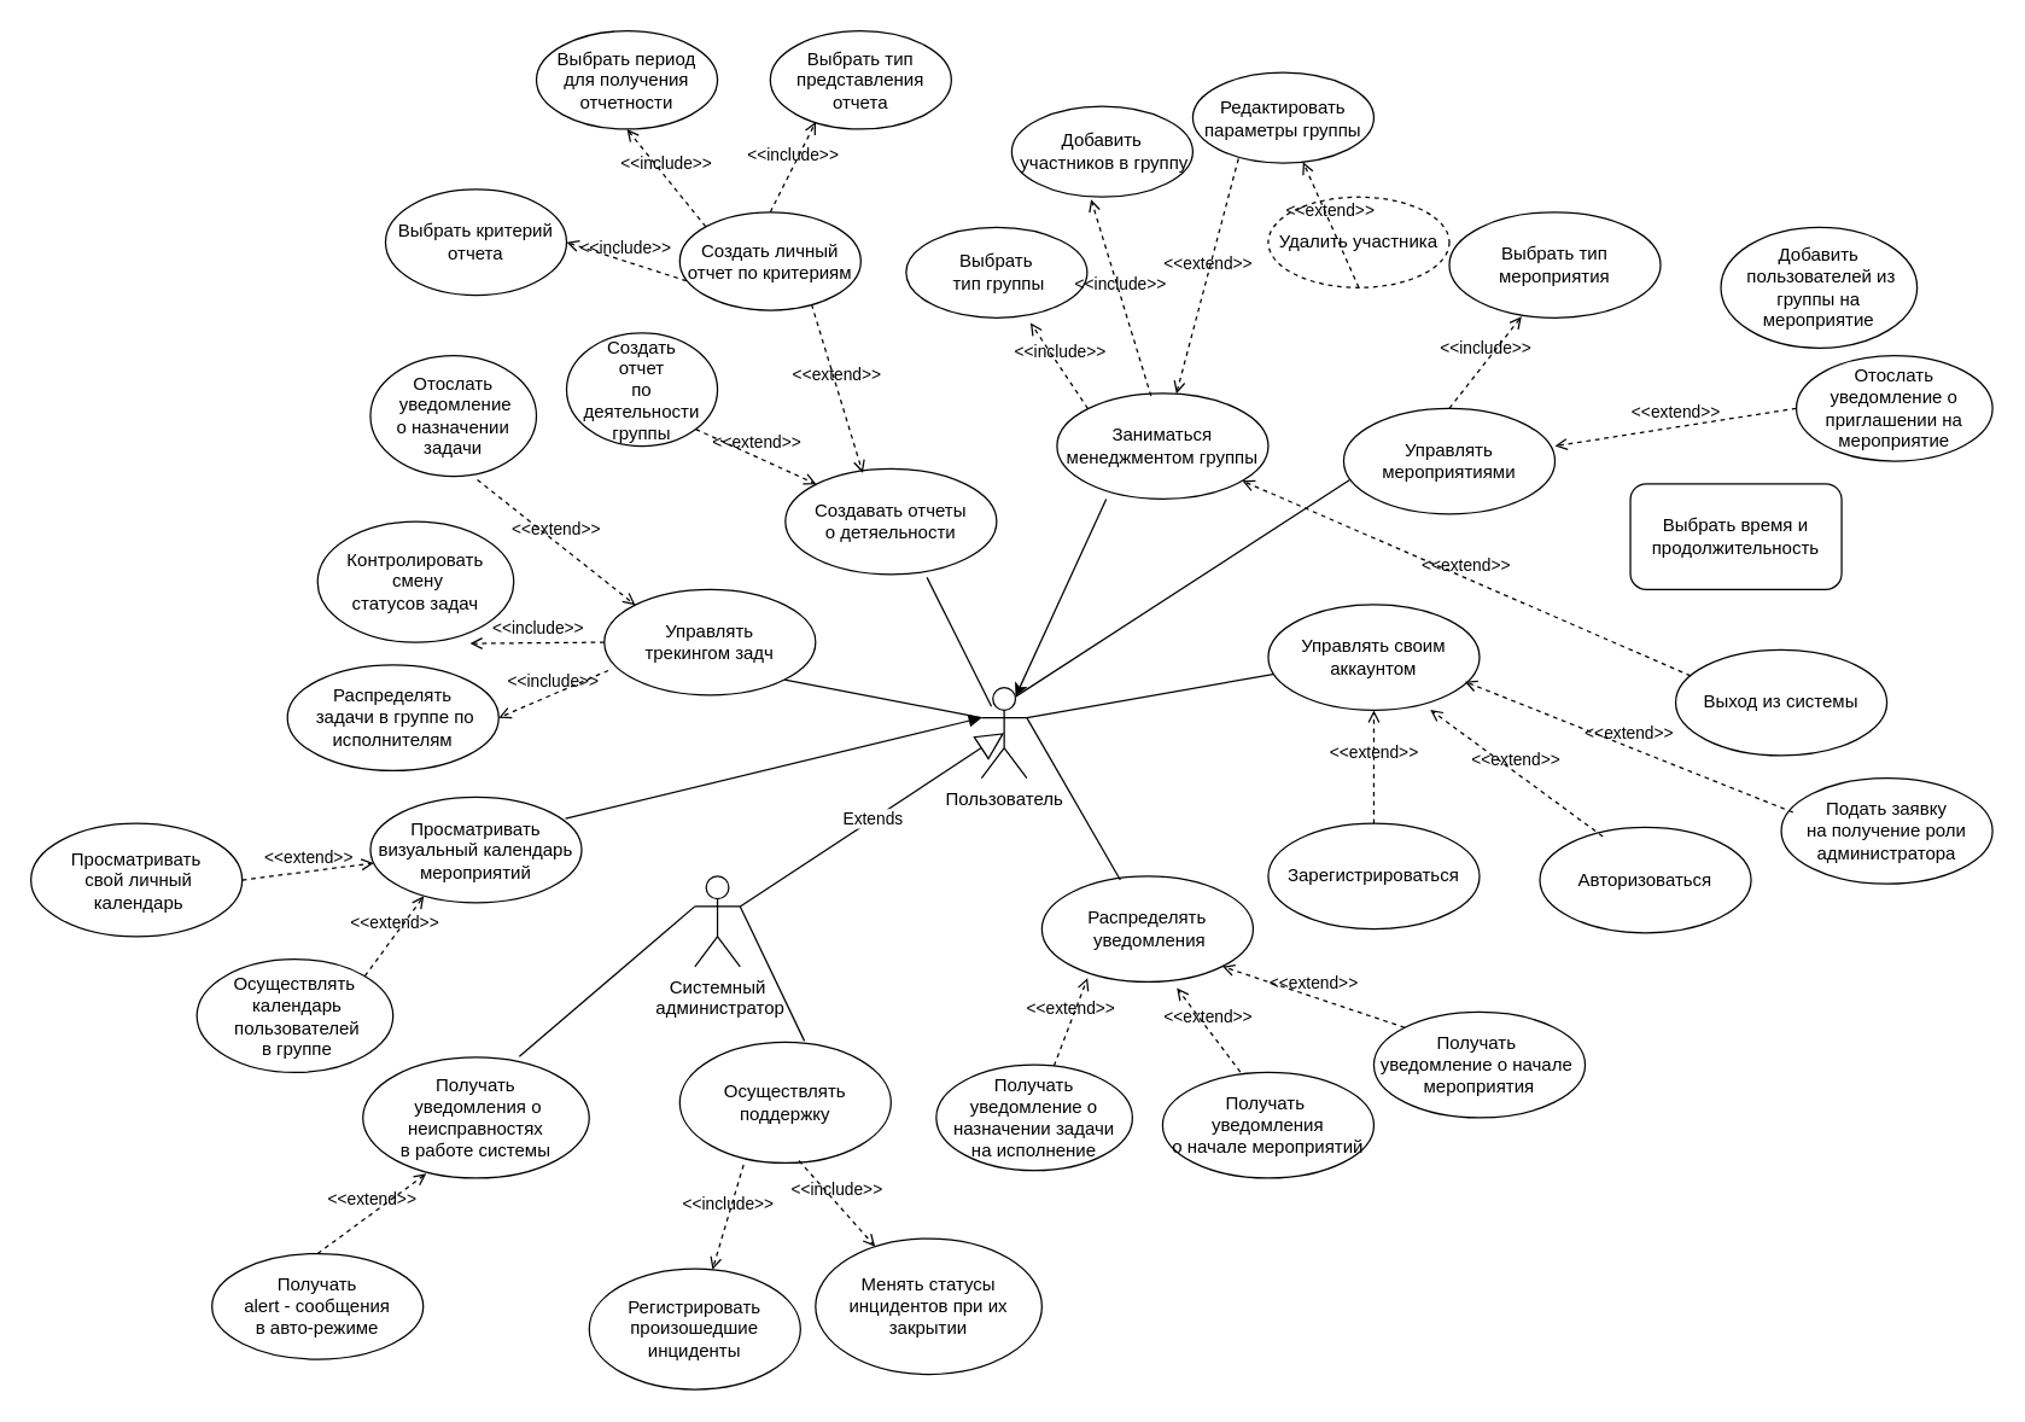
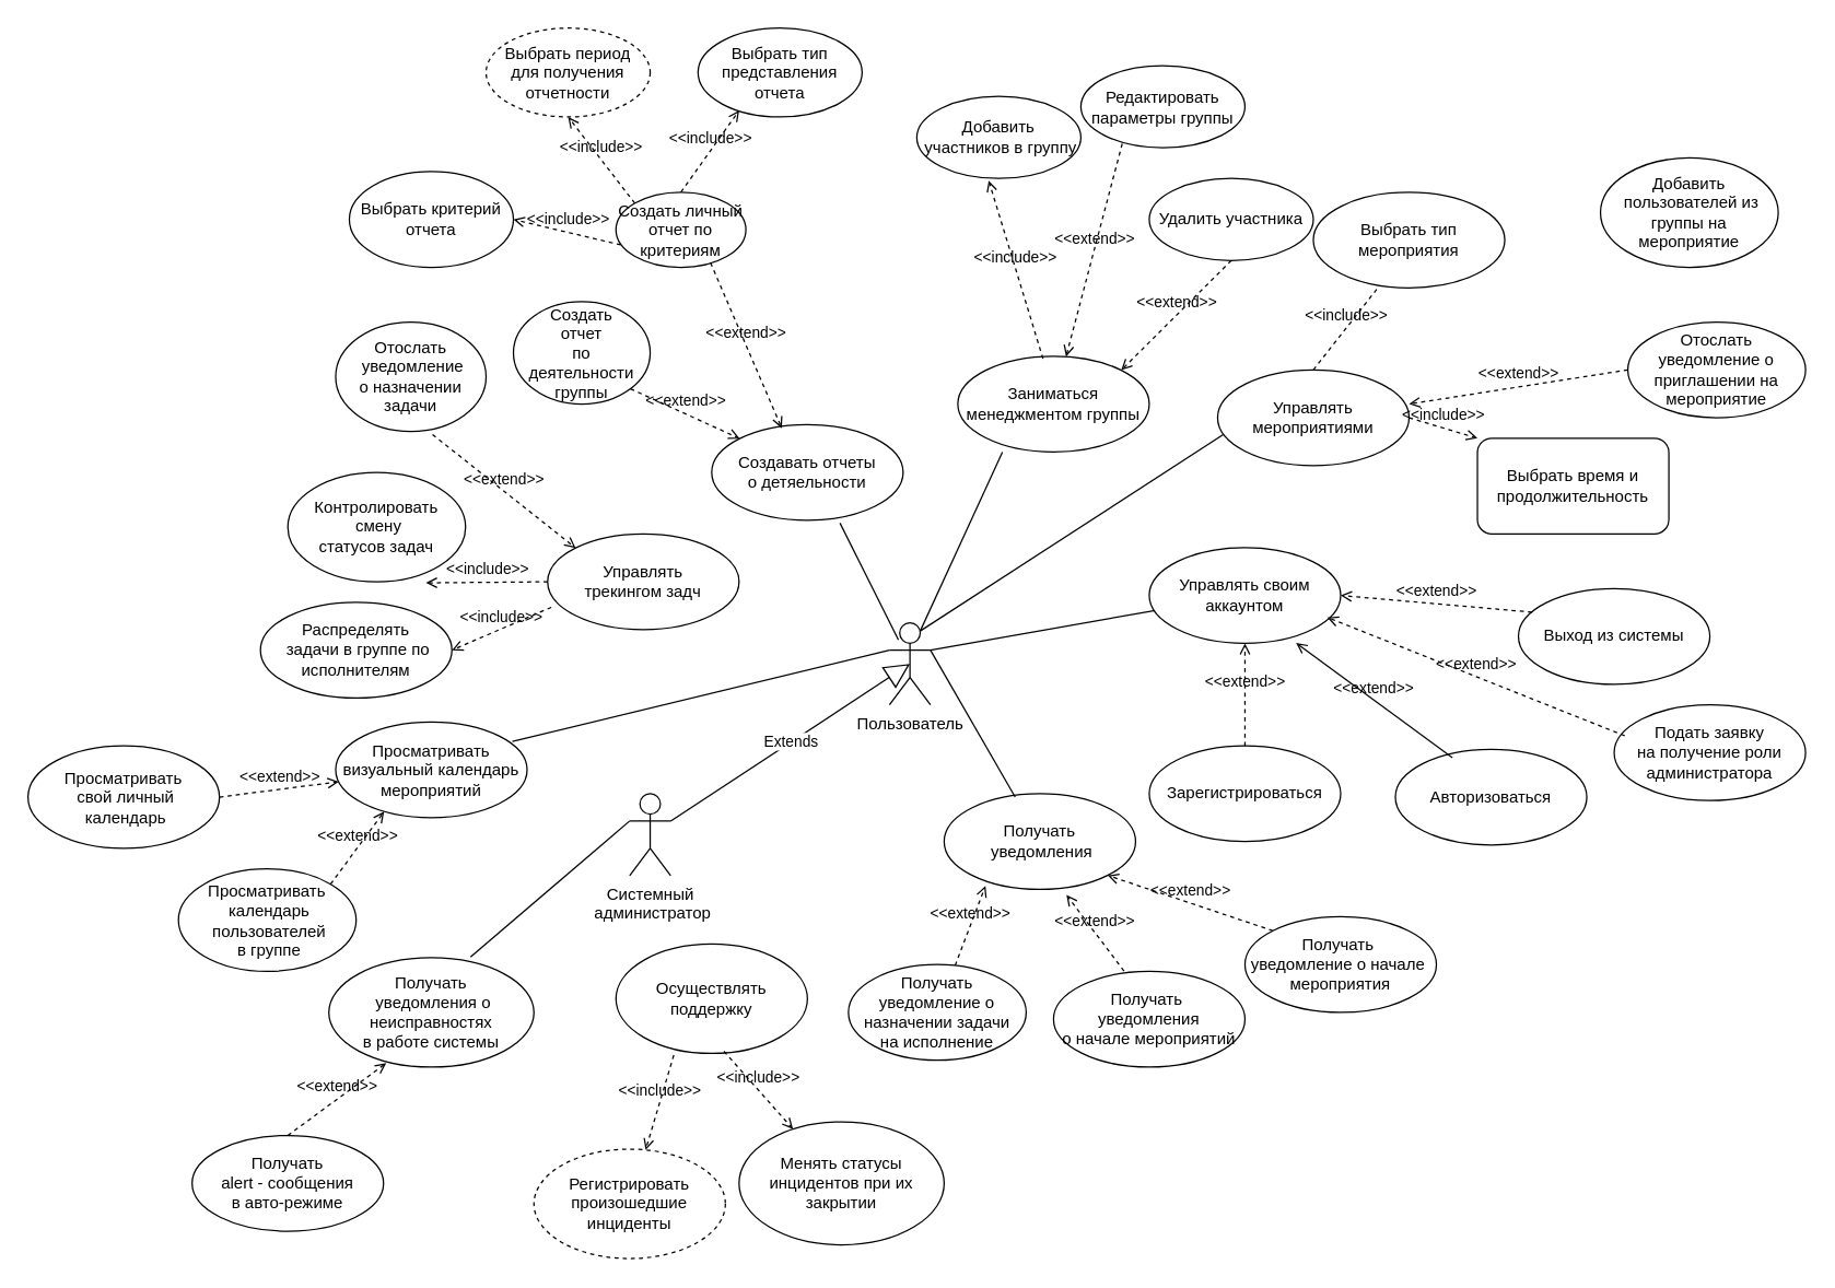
- <mxCell id="69" value="Выбрать период&lt;br&gt;для получения&lt;br&gt;отчетности" style="ellipse;whiteSpace=wrap;html=1;" parent="1" vertex="1"><mxGeometry x="355" y="20" width="120" height="65" as="geometry" /></mxCell>
+ <mxCell id="69" value="Выбрать период&lt;br&gt;для получения&lt;br&gt;отчетности" style="ellipse;whiteSpace=wrap;html=1;dashed=1;" parent="1" vertex="1"><mxGeometry x="355" y="20" width="120" height="65" as="geometry" /></mxCell>
- <mxCell id="72" value="&amp;lt;&amp;lt;extend&amp;gt;&amp;gt;" style="html=1;verticalAlign=bottom;labelBackgroundColor=none;endArrow=open;endFill=0;dashed=1;rounded=0;exitX=0.5;exitY=1;exitDx=0;exitDy=0;" parent="1" source="56" target="55" edge="1"><mxGeometry width="160" relative="1" as="geometry"><mxPoint x="820" y="107" as="sourcePoint" /><mxPoint x="787" y="270" as="targetPoint" /></mxGeometry></mxCell>
+ <mxCell id="72" value="&amp;lt;&amp;lt;extend&amp;gt;&amp;gt;" style="html=1;verticalAlign=bottom;labelBackgroundColor=none;endArrow=open;endFill=0;dashed=1;rounded=0;exitX=0.5;exitY=1;exitDx=0;exitDy=0;entryX=1;entryY=0;entryDx=0;entryDy=0;" parent="1" source="56" target="11" edge="1"><mxGeometry width="160" relative="1" as="geometry"><mxPoint x="820" y="107" as="sourcePoint" /><mxPoint x="787" y="270" as="targetPoint" /></mxGeometry></mxCell>
- <mxCell id="56" value="Удалить участника" style="ellipse;whiteSpace=wrap;html=1;dashed=1;" parent="1" vertex="1"><mxGeometry x="840" y="130" width="120" height="60" as="geometry" /></mxCell>
+ <mxCell id="56" value="Удалить участника" style="ellipse;whiteSpace=wrap;html=1;" parent="1" vertex="1"><mxGeometry x="840" y="130" width="120" height="60" as="geometry" /></mxCell>
- <mxCell id="67" value="Создать личный&lt;br&gt;отчет по критериям" style="ellipse;whiteSpace=wrap;html=1;" parent="1" vertex="1"><mxGeometry x="450" y="140" width="120" height="65" as="geometry" /></mxCell>
+ <mxCell id="67" value="Создать личный&lt;br&gt;отчет по критериям" style="ellipse;whiteSpace=wrap;html=1;" parent="1" vertex="1"><mxGeometry x="450" y="140" width="95" height="55" as="geometry" /></mxCell>
- <mxCell id="13" value="Выбрать&lt;br&gt;&amp;nbsp;тип группы" style="ellipse;whiteSpace=wrap;html=1;" parent="1" vertex="1"><mxGeometry x="600" y="150" width="120" height="60" as="geometry" /></mxCell>
- <mxCell id="23" value="Добавить&lt;br&gt;&amp;nbsp;пользователей из группы на мероприятие" style="ellipse;whiteSpace=wrap;html=1;" parent="1" vertex="1"><mxGeometry x="1140" y="150" width="130" height="80" as="geometry" /></mxCell>
+ <mxCell id="23" value="Добавить&lt;br&gt;&amp;nbsp;пользователей из группы на мероприятие" style="ellipse;whiteSpace=wrap;html=1;" parent="1" vertex="1"><mxGeometry x="1170" y="115" width="130" height="80" as="geometry" /></mxCell>
- <mxCell id="63" value="&amp;lt;&amp;lt;include&amp;gt;&amp;gt;" style="html=1;verticalAlign=bottom;labelBackgroundColor=none;endArrow=open;endFill=0;dashed=1;rounded=0;entryX=0.342;entryY=0.987;entryDx=0;entryDy=0;entryPerimeter=0;exitX=0.5;exitY=0;exitDx=0;exitDy=0;" parent="1" source="3" target="8" edge="1"><mxGeometry width="160" relative="1" as="geometry"><mxPoint x="1020" y="280" as="sourcePoint" /><mxPoint x="1163" y="218" as="targetPoint" /></mxGeometry></mxCell>
+ <mxCell id="63" value="&amp;lt;&amp;lt;include&amp;gt;&amp;gt;" style="html=1;verticalAlign=bottom;labelBackgroundColor=none;endArrow=none;endFill=0;dashed=1;rounded=0;entryX=0.342;entryY=0.987;entryDx=0;entryDy=0;entryPerimeter=0;exitX=0.5;exitY=0;exitDx=0;exitDy=0;" parent="1" source="3" target="8" edge="1"><mxGeometry width="160" relative="1" as="geometry"><mxPoint x="1020" y="280" as="sourcePoint" /><mxPoint x="1163" y="218" as="targetPoint" /></mxGeometry></mxCell>
- <mxCell id="57" value="&amp;lt;&amp;lt;include&amp;gt;&amp;gt;" style="html=1;verticalAlign=bottom;labelBackgroundColor=none;endArrow=open;endFill=0;dashed=1;rounded=0;exitX=0;exitY=0;exitDx=0;exitDy=0;entryX=0.687;entryY=1.056;entryDx=0;entryDy=0;entryPerimeter=0;" parent="1" source="11" target="13" edge="1"><mxGeometry width="160" relative="1" as="geometry"><mxPoint x="473" y="340" as="sourcePoint" /><mxPoint x="350" y="310" as="targetPoint" /></mxGeometry></mxCell>
+ <mxCell id="40" value="&amp;lt;&amp;lt;include&amp;gt;&amp;gt;" style="html=1;verticalAlign=bottom;labelBackgroundColor=none;endArrow=open;endFill=0;dashed=1;rounded=0;exitX=1;exitY=0.5;exitDx=0;exitDy=0;entryX=0;entryY=0;entryDx=0;entryDy=0;" parent="1" source="3" target="9" edge="1"><mxGeometry width="160" relative="1" as="geometry"><mxPoint x="1020" y="281" as="sourcePoint" /><mxPoint x="1163" y="218" as="targetPoint" /></mxGeometry></mxCell>
- <mxCell id="34" value="&amp;lt;&amp;lt;extend&amp;gt;&amp;gt;" style="html=1;verticalAlign=bottom;labelBackgroundColor=none;endArrow=open;endFill=0;dashed=1;rounded=0;exitX=0.071;exitY=0.246;exitDx=0;exitDy=0;exitPerimeter=0;" parent="1" source="31" target="11" edge="1"><mxGeometry width="160" relative="1" as="geometry"><mxPoint x="1032" y="531" as="sourcePoint" /><mxPoint x="957" y="480" as="targetPoint" /></mxGeometry></mxCell>
+ <mxCell id="34" value="&amp;lt;&amp;lt;extend&amp;gt;&amp;gt;" style="html=1;verticalAlign=bottom;labelBackgroundColor=none;endArrow=open;endFill=0;dashed=1;rounded=0;entryX=1;entryY=0.5;entryDx=0;entryDy=0;exitX=0.071;exitY=0.246;exitDx=0;exitDy=0;exitPerimeter=0;" parent="1" source="31" target="10" edge="1"><mxGeometry width="160" relative="1" as="geometry"><mxPoint x="1032" y="531" as="sourcePoint" /><mxPoint x="957" y="480" as="targetPoint" /></mxGeometry></mxCell>
- <mxCell id="12" value="" style="endArrow=classic;html=1;rounded=0;entryX=0.75;entryY=0.1;entryDx=0;entryDy=0;entryPerimeter=0;exitX=0.233;exitY=1.003;exitDx=0;exitDy=0;exitPerimeter=0;" parent="1" source="11" target="2" edge="1"><mxGeometry width="50" height="50" relative="1" as="geometry"><mxPoint x="1070" y="295" as="sourcePoint" /><mxPoint x="910" y="305" as="targetPoint" /></mxGeometry></mxCell>
+ <mxCell id="12" value="" style="endArrow=none;html=1;rounded=0;entryX=0.75;entryY=0.1;entryDx=0;entryDy=0;entryPerimeter=0;exitX=0.233;exitY=1.003;exitDx=0;exitDy=0;exitPerimeter=0;" parent="1" source="11" target="2" edge="1"><mxGeometry width="50" height="50" relative="1" as="geometry"><mxPoint x="1070" y="295" as="sourcePoint" /><mxPoint x="910" y="305" as="targetPoint" /></mxGeometry></mxCell>
- <mxCell id="22" value="" style="endArrow=none;html=1;rounded=0;exitX=1;exitY=1;exitDx=0;exitDy=0;entryX=0;entryY=0.333;entryDx=0;entryDy=0;entryPerimeter=0;" parent="1" source="15" target="2" edge="1"><mxGeometry width="50" height="50" relative="1" as="geometry"><mxPoint x="685" y="505" as="sourcePoint" /><mxPoint x="870" y="465" as="targetPoint" /></mxGeometry></mxCell>
- <mxCell id="21" value="" style="endArrow=block;html=1;rounded=0;exitX=0.923;exitY=0.204;exitDx=0;exitDy=0;exitPerimeter=0;entryX=0;entryY=0.333;entryDx=0;entryDy=0;entryPerimeter=0;" parent="1" source="18" target="2" edge="1"><mxGeometry width="50" height="50" relative="1" as="geometry"><mxPoint x="675" y="495" as="sourcePoint" /><mxPoint x="860" y="455" as="targetPoint" /></mxGeometry></mxCell>
+ <mxCell id="21" value="" style="endArrow=none;html=1;rounded=0;exitX=0.923;exitY=0.204;exitDx=0;exitDy=0;exitPerimeter=0;entryX=0;entryY=0.333;entryDx=0;entryDy=0;entryPerimeter=0;" parent="1" source="18" target="2" edge="1"><mxGeometry width="50" height="50" relative="1" as="geometry"><mxPoint x="675" y="495" as="sourcePoint" /><mxPoint x="860" y="455" as="targetPoint" /></mxGeometry></mxCell>
- <mxCell id="33" value="&amp;lt;&amp;lt;extend&amp;gt;&amp;gt;" style="html=1;verticalAlign=bottom;labelBackgroundColor=none;endArrow=open;endFill=0;dashed=1;rounded=0;entryX=0.767;entryY=0.996;entryDx=0;entryDy=0;entryPerimeter=0;exitX=0.298;exitY=0.088;exitDx=0;exitDy=0;exitPerimeter=0;" parent="1" source="5" target="10" edge="1"><mxGeometry width="160" relative="1" as="geometry"><mxPoint x="910" y="535" as="sourcePoint" /><mxPoint x="883" y="481" as="targetPoint" /></mxGeometry></mxCell>
+ <mxCell id="33" value="&amp;lt;&amp;lt;extend&amp;gt;&amp;gt;" style="html=1;verticalAlign=bottom;labelBackgroundColor=none;endArrow=open;endFill=0;dashed=0;rounded=0;entryX=0.767;entryY=0.996;entryDx=0;entryDy=0;entryPerimeter=0;exitX=0.298;exitY=0.088;exitDx=0;exitDy=0;exitPerimeter=0;" parent="1" source="5" target="10" edge="1"><mxGeometry width="160" relative="1" as="geometry"><mxPoint x="910" y="535" as="sourcePoint" /><mxPoint x="883" y="481" as="targetPoint" /></mxGeometry></mxCell>
- <mxCell id="25" value="Распределять&lt;br&gt;&amp;nbsp;уведомления" style="ellipse;whiteSpace=wrap;html=1;" parent="1" vertex="1"><mxGeometry x="690" y="580" width="140" height="70" as="geometry" /></mxCell>
+ <mxCell id="25" value="Получать&lt;br&gt;&amp;nbsp;уведомления" style="ellipse;whiteSpace=wrap;html=1;" parent="1" vertex="1"><mxGeometry x="690" y="580" width="140" height="70" as="geometry" /></mxCell>
- <mxCell id="52" value="" style="endArrow=none;html=1;rounded=0;entryX=1;entryY=0.333;entryDx=0;entryDy=0;entryPerimeter=0;exitX=0.59;exitY=-0.011;exitDx=0;exitDy=0;exitPerimeter=0;" parent="1" source="44" target="41" edge="1"><mxGeometry width="50" height="50" relative="1" as="geometry"><mxPoint x="511" y="690" as="sourcePoint" /><mxPoint x="540" y="670" as="targetPoint" /></mxGeometry></mxCell>
- <mxCell id="20" value="Осуществлять&lt;br&gt;&amp;nbsp;календарь&lt;br&gt;&amp;nbsp;пользователей&lt;br&gt;&amp;nbsp;в группе" style="ellipse;whiteSpace=wrap;html=1;" parent="1" vertex="1"><mxGeometry x="130" y="635" width="130" height="75" as="geometry" /></mxCell>
+ <mxCell id="20" value="Просматривать&lt;br&gt;&amp;nbsp;календарь&lt;br&gt;&amp;nbsp;пользователей&lt;br&gt;&amp;nbsp;в группе" style="ellipse;whiteSpace=wrap;html=1;" parent="1" vertex="1"><mxGeometry x="130" y="635" width="130" height="75" as="geometry" /></mxCell>
- <mxCell id="45" value="Регистрировать&lt;br&gt;произошедшие инциденты" style="ellipse;whiteSpace=wrap;html=1;" parent="1" vertex="1"><mxGeometry x="390" y="840" width="140" height="80" as="geometry" /></mxCell>
+ <mxCell id="45" value="Регистрировать&lt;br&gt;произошедшие инциденты" style="ellipse;whiteSpace=wrap;html=1;dashed=1;" parent="1" vertex="1"><mxGeometry x="390" y="840" width="140" height="80" as="geometry" /></mxCell>
